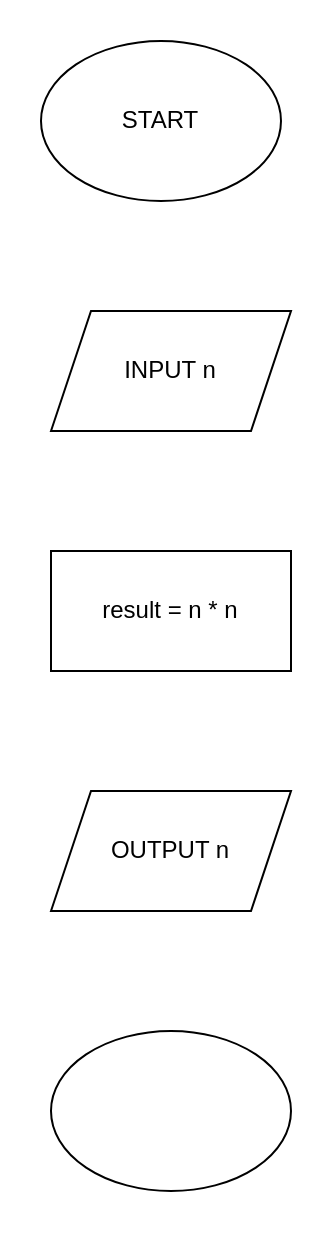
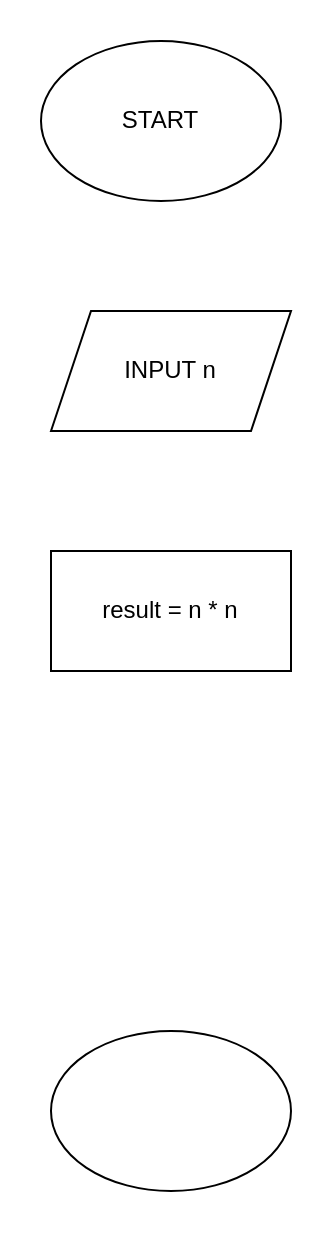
- <mxCell id="5" value="OUTPUT n" style="shape=parallelogram;perimeter=parallelogramPerimeter;whiteSpace=wrap;html=1;fixedSize=1;" vertex="1" parent="1"><mxGeometry x="25" y="395" width="120" height="60" as="geometry" /></mxCell>
